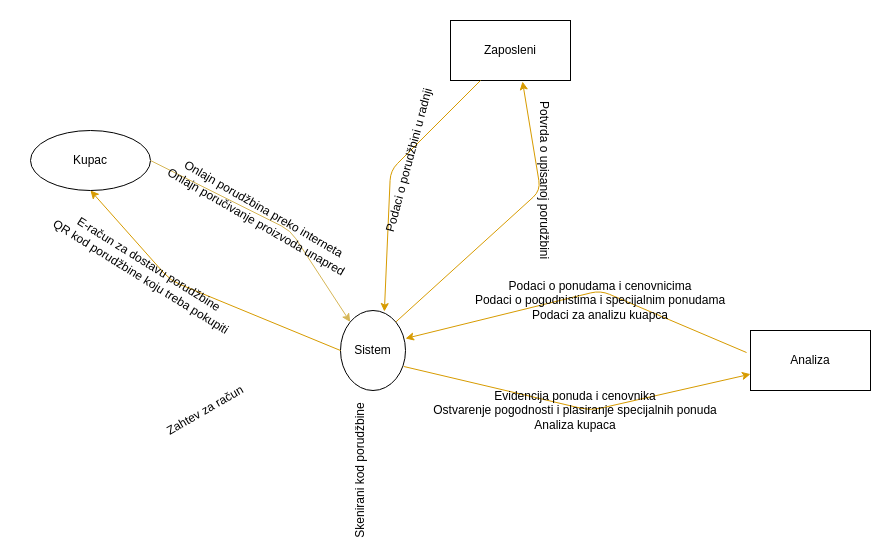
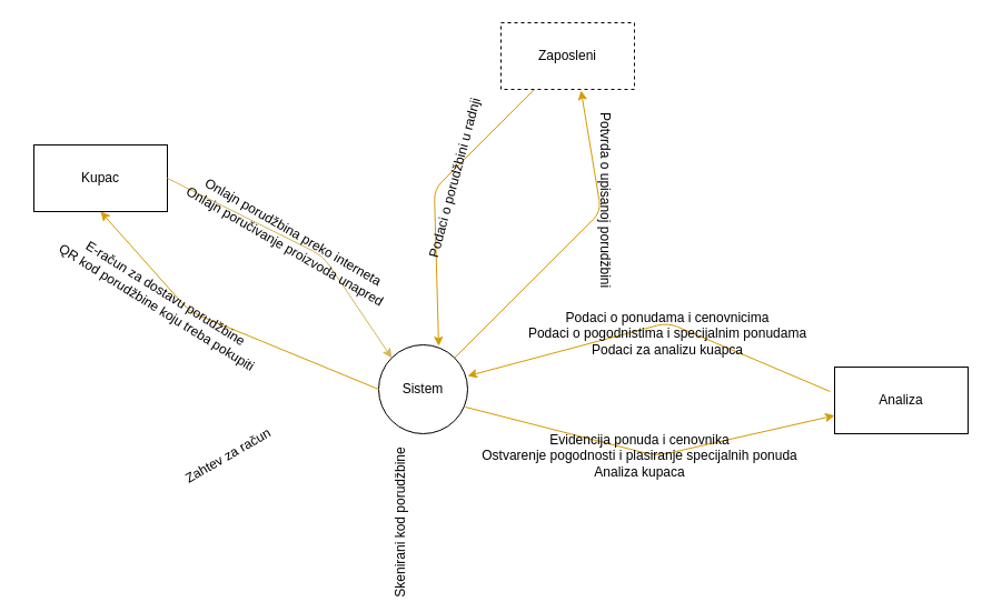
- <mxCell id="4" value="Zaposleni" style="rounded=0;whiteSpace=wrap;html=1;" vertex="1" parent="1"><mxGeometry x="450" y="20" width="120" height="60" as="geometry" /></mxCell>
+ <mxCell id="4" value="Zaposleni" style="rounded=0;whiteSpace=wrap;html=1;dashed=1;" vertex="1" parent="1"><mxGeometry x="450" y="20" width="120" height="60" as="geometry" /></mxCell>
- <mxCell id="3" value="Kupac" style="ellipse;whiteSpace=wrap;html=1;" vertex="1" parent="1"><mxGeometry x="30" y="130" width="120" height="60" as="geometry" /></mxCell>
+ <mxCell id="3" value="Kupac" style="rounded=0;whiteSpace=wrap;html=1;" vertex="1" parent="1"><mxGeometry x="30" y="130" width="120" height="60" as="geometry" /></mxCell>
- <mxCell id="2" value="Sistem" style="ellipse;whiteSpace=wrap;html=1;aspect=fixed;" vertex="1" parent="1"><mxGeometry x="340" y="310" width="65" height="80" as="geometry" /></mxCell>
+ <mxCell id="2" value="Sistem" style="ellipse;whiteSpace=wrap;html=1;aspect=fixed;" vertex="1" parent="1"><mxGeometry x="340" y="310" width="80" height="80" as="geometry" /></mxCell>
